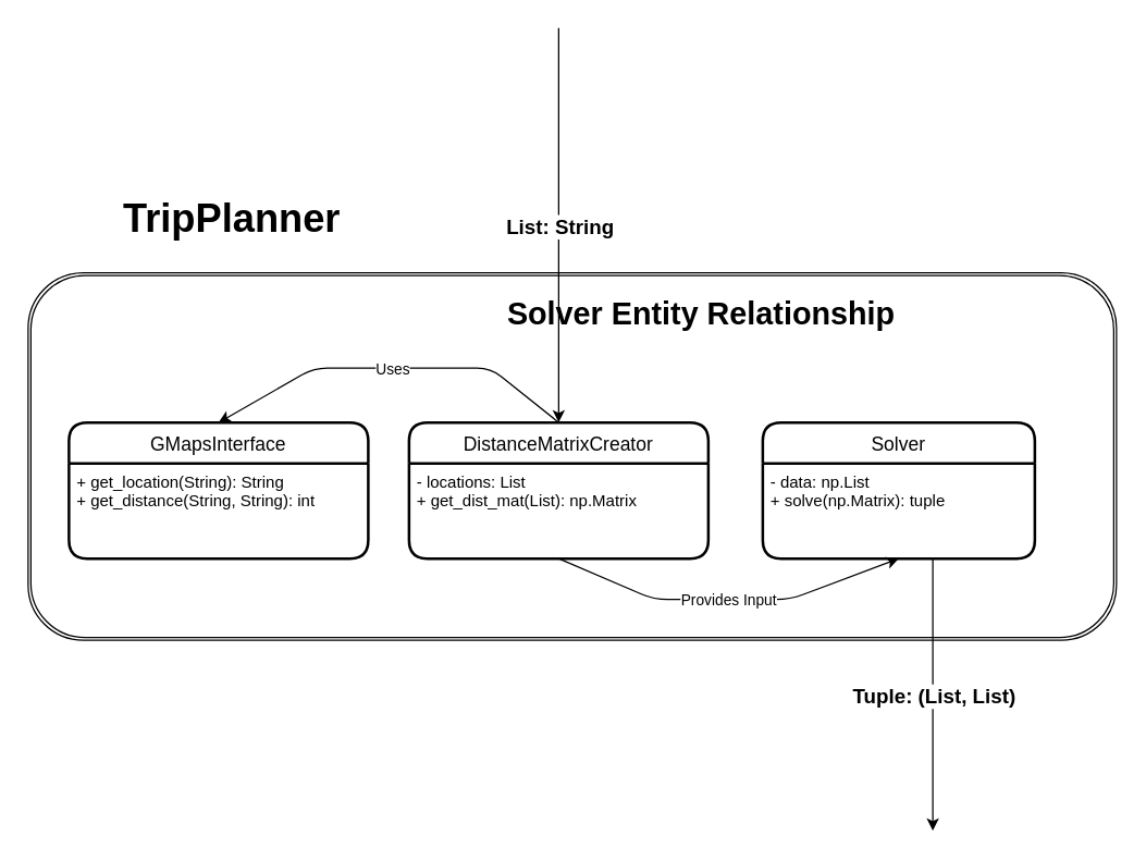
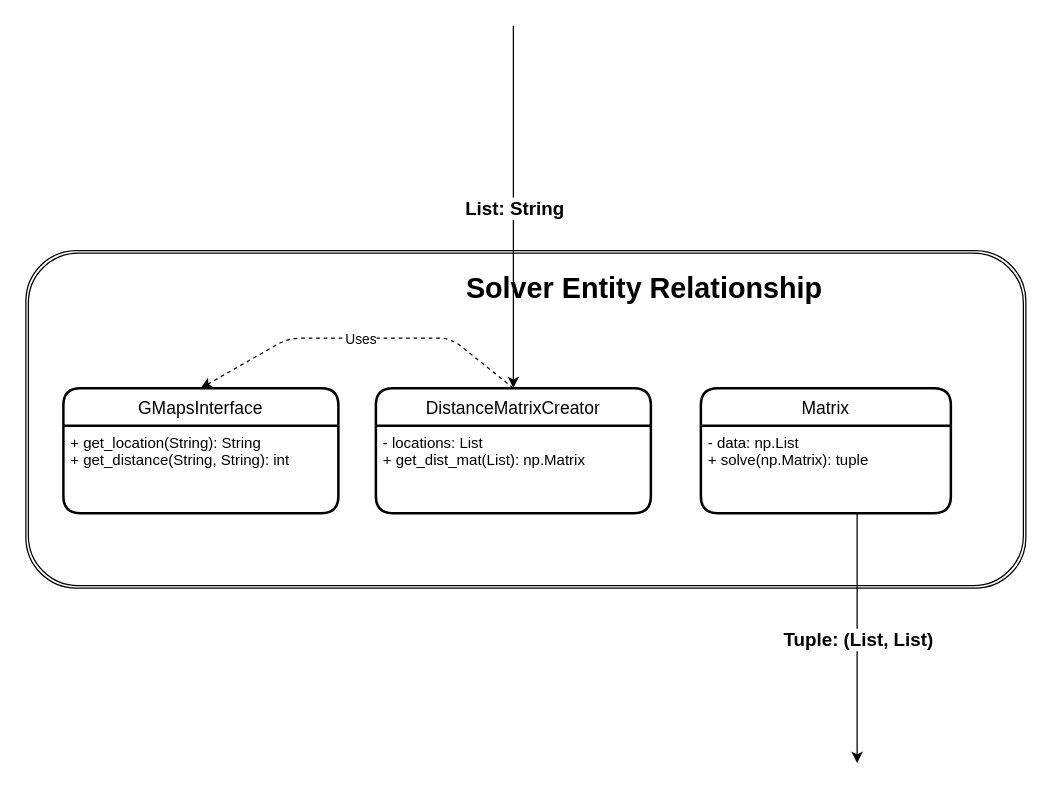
- <mxCell id="18" value="&lt;b&gt;&lt;font style=&quot;font-size: 29px&quot;&gt;TripPlanner&lt;/font&gt;&lt;/b&gt;" style="text;html=1;strokeColor=none;fillColor=none;align=center;verticalAlign=middle;whiteSpace=wrap;rounded=0;" vertex="1" parent="1"><mxGeometry x="20" y="130" width="300" height="60" as="geometry" /></mxCell>
- <mxCell id="10" value="" style="endArrow=classic;html=1;entryX=0.5;entryY=0;entryDx=0;entryDy=0;exitX=0.5;exitY=0;exitDx=0;exitDy=0;" parent="1" source="8" target="5" edge="1"><mxGeometry relative="1" as="geometry"><mxPoint x="210" y="440" as="sourcePoint" /><mxPoint x="370" y="440" as="targetPoint" /><Array as="points"><mxPoint x="360" y="270" /><mxPoint x="230" y="270" /></Array></mxGeometry></mxCell>
+ <mxCell id="10" value="" style="endArrow=classic;html=1;entryX=0.5;entryY=0;entryDx=0;entryDy=0;exitX=0.5;exitY=0;exitDx=0;exitDy=0;dashed=1;" parent="1" source="8" target="5" edge="1"><mxGeometry relative="1" as="geometry"><mxPoint x="210" y="440" as="sourcePoint" /><mxPoint x="370" y="440" as="targetPoint" /><Array as="points"><mxPoint x="360" y="270" /><mxPoint x="230" y="270" /></Array></mxGeometry></mxCell>
- <mxCell id="3" value="Solver" style="swimlane;childLayout=stackLayout;horizontal=1;startSize=30;horizontalStack=0;rounded=1;fontSize=14;fontStyle=0;strokeWidth=2;resizeParent=0;resizeLast=1;shadow=0;dashed=0;align=center;" parent="1" vertex="1"><mxGeometry x="560" y="310" width="200" height="100" as="geometry" /></mxCell>
+ <mxCell id="3" value="Matrix" style="swimlane;childLayout=stackLayout;horizontal=1;startSize=30;horizontalStack=0;rounded=1;fontSize=14;fontStyle=0;strokeWidth=2;resizeParent=0;resizeLast=1;shadow=0;dashed=0;align=center;" parent="1" vertex="1"><mxGeometry x="560" y="310" width="200" height="100" as="geometry" /></mxCell>
- <mxCell id="12" value="" style="endArrow=classic;html=1;exitX=0.5;exitY=1;exitDx=0;exitDy=0;entryX=0.5;entryY=1;entryDx=0;entryDy=0;" parent="1" source="9" target="4" edge="1"><mxGeometry relative="1" as="geometry"><mxPoint x="370" y="490" as="sourcePoint" /><mxPoint x="470" y="490" as="targetPoint" /><Array as="points"><mxPoint x="480" y="440" /><mxPoint x="540" y="440" /><mxPoint x="580" y="440" /></Array></mxGeometry></mxCell>
- <mxCell id="13" value="Provides Input" style="edgeLabel;resizable=0;html=1;align=center;verticalAlign=middle;" parent="12" connectable="0" vertex="1"><mxGeometry relative="1" as="geometry" /></mxCell>
